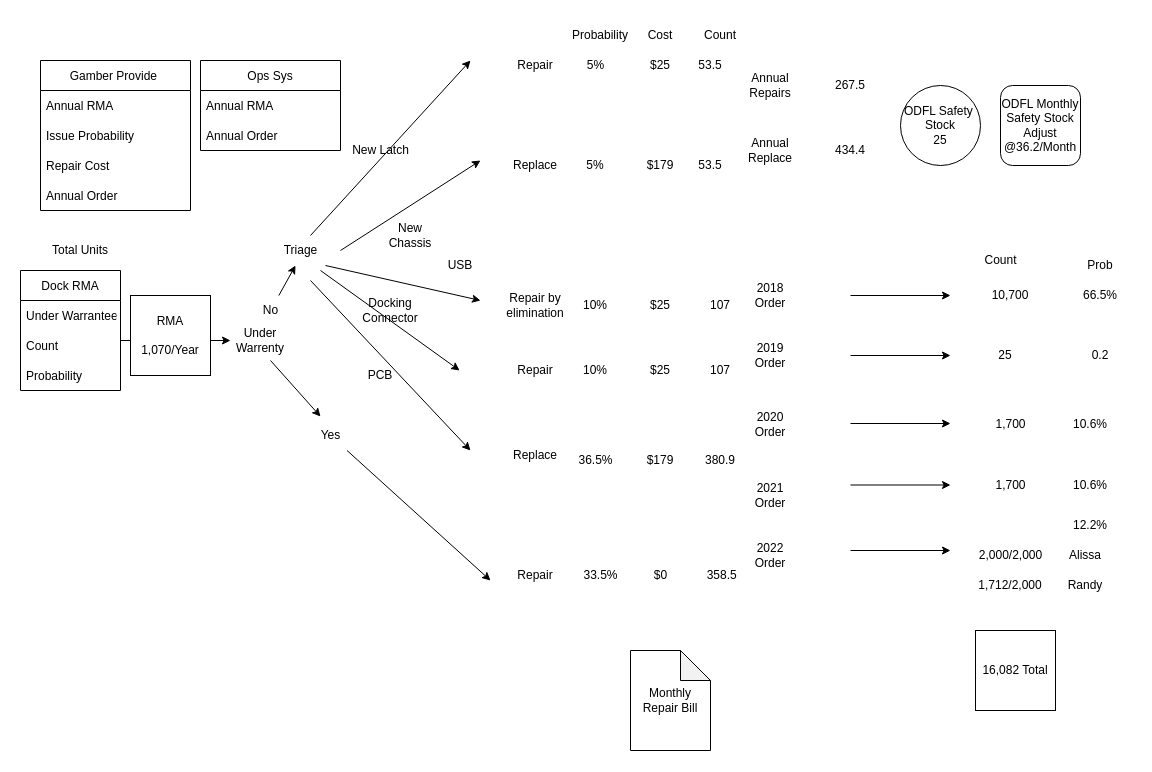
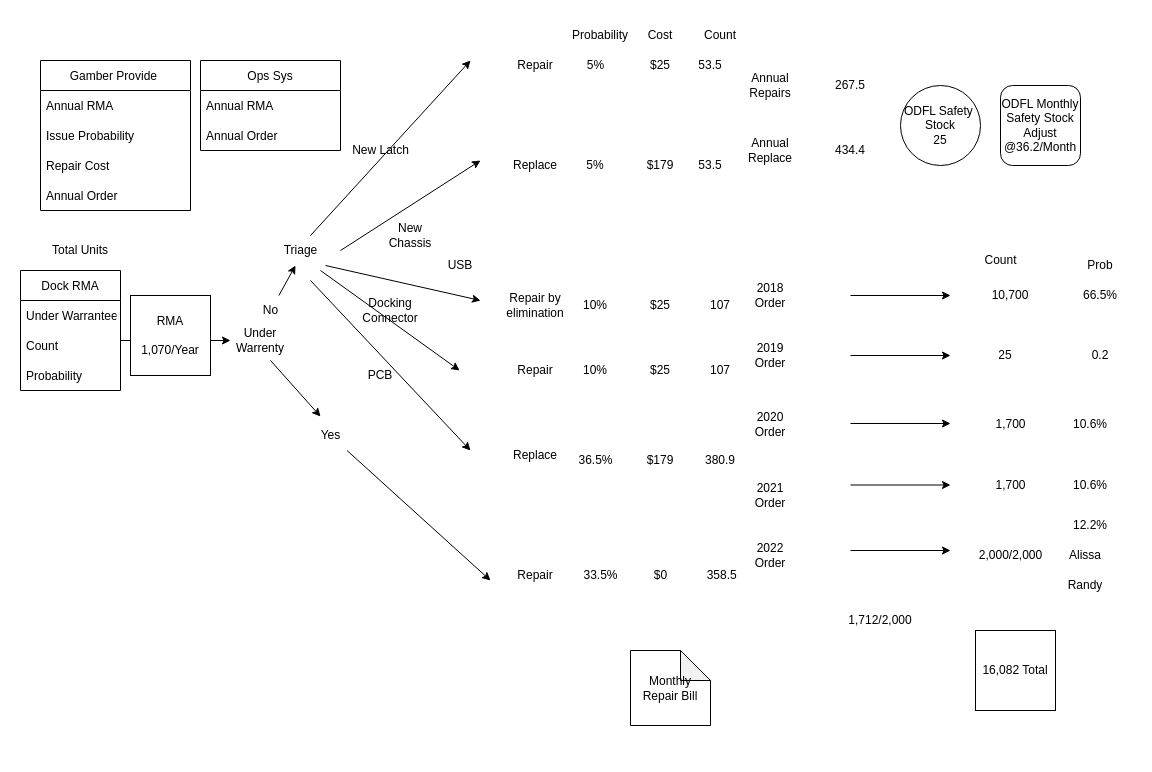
- <mxCell id="62" value="1,712/2,000" style="text;html=1;strokeColor=none;fillColor=none;align=center;verticalAlign=middle;whiteSpace=wrap;rounded=0;" vertex="1" parent="1"><mxGeometry x="980" y="570" width="60" height="30" as="geometry" /></mxCell>
+ <mxCell id="62" value="1,712/2,000" style="text;html=1;strokeColor=none;fillColor=none;align=center;verticalAlign=middle;whiteSpace=wrap;rounded=0;" vertex="1" parent="1"><mxGeometry x="850" y="605" width="60" height="30" as="geometry" /></mxCell>
- <mxCell id="60" value="Monthly Repair Bill" style="shape=note;whiteSpace=wrap;html=1;backgroundOutline=1;darkOpacity=0.05;" vertex="1" parent="1"><mxGeometry x="630" y="650" width="80" height="100" as="geometry" /></mxCell>
+ <mxCell id="60" value="Monthly Repair Bill" style="shape=note;whiteSpace=wrap;html=1;backgroundOutline=1;darkOpacity=0.05;" vertex="1" parent="1"><mxGeometry x="630" y="650" width="80" height="75" as="geometry" /></mxCell>
